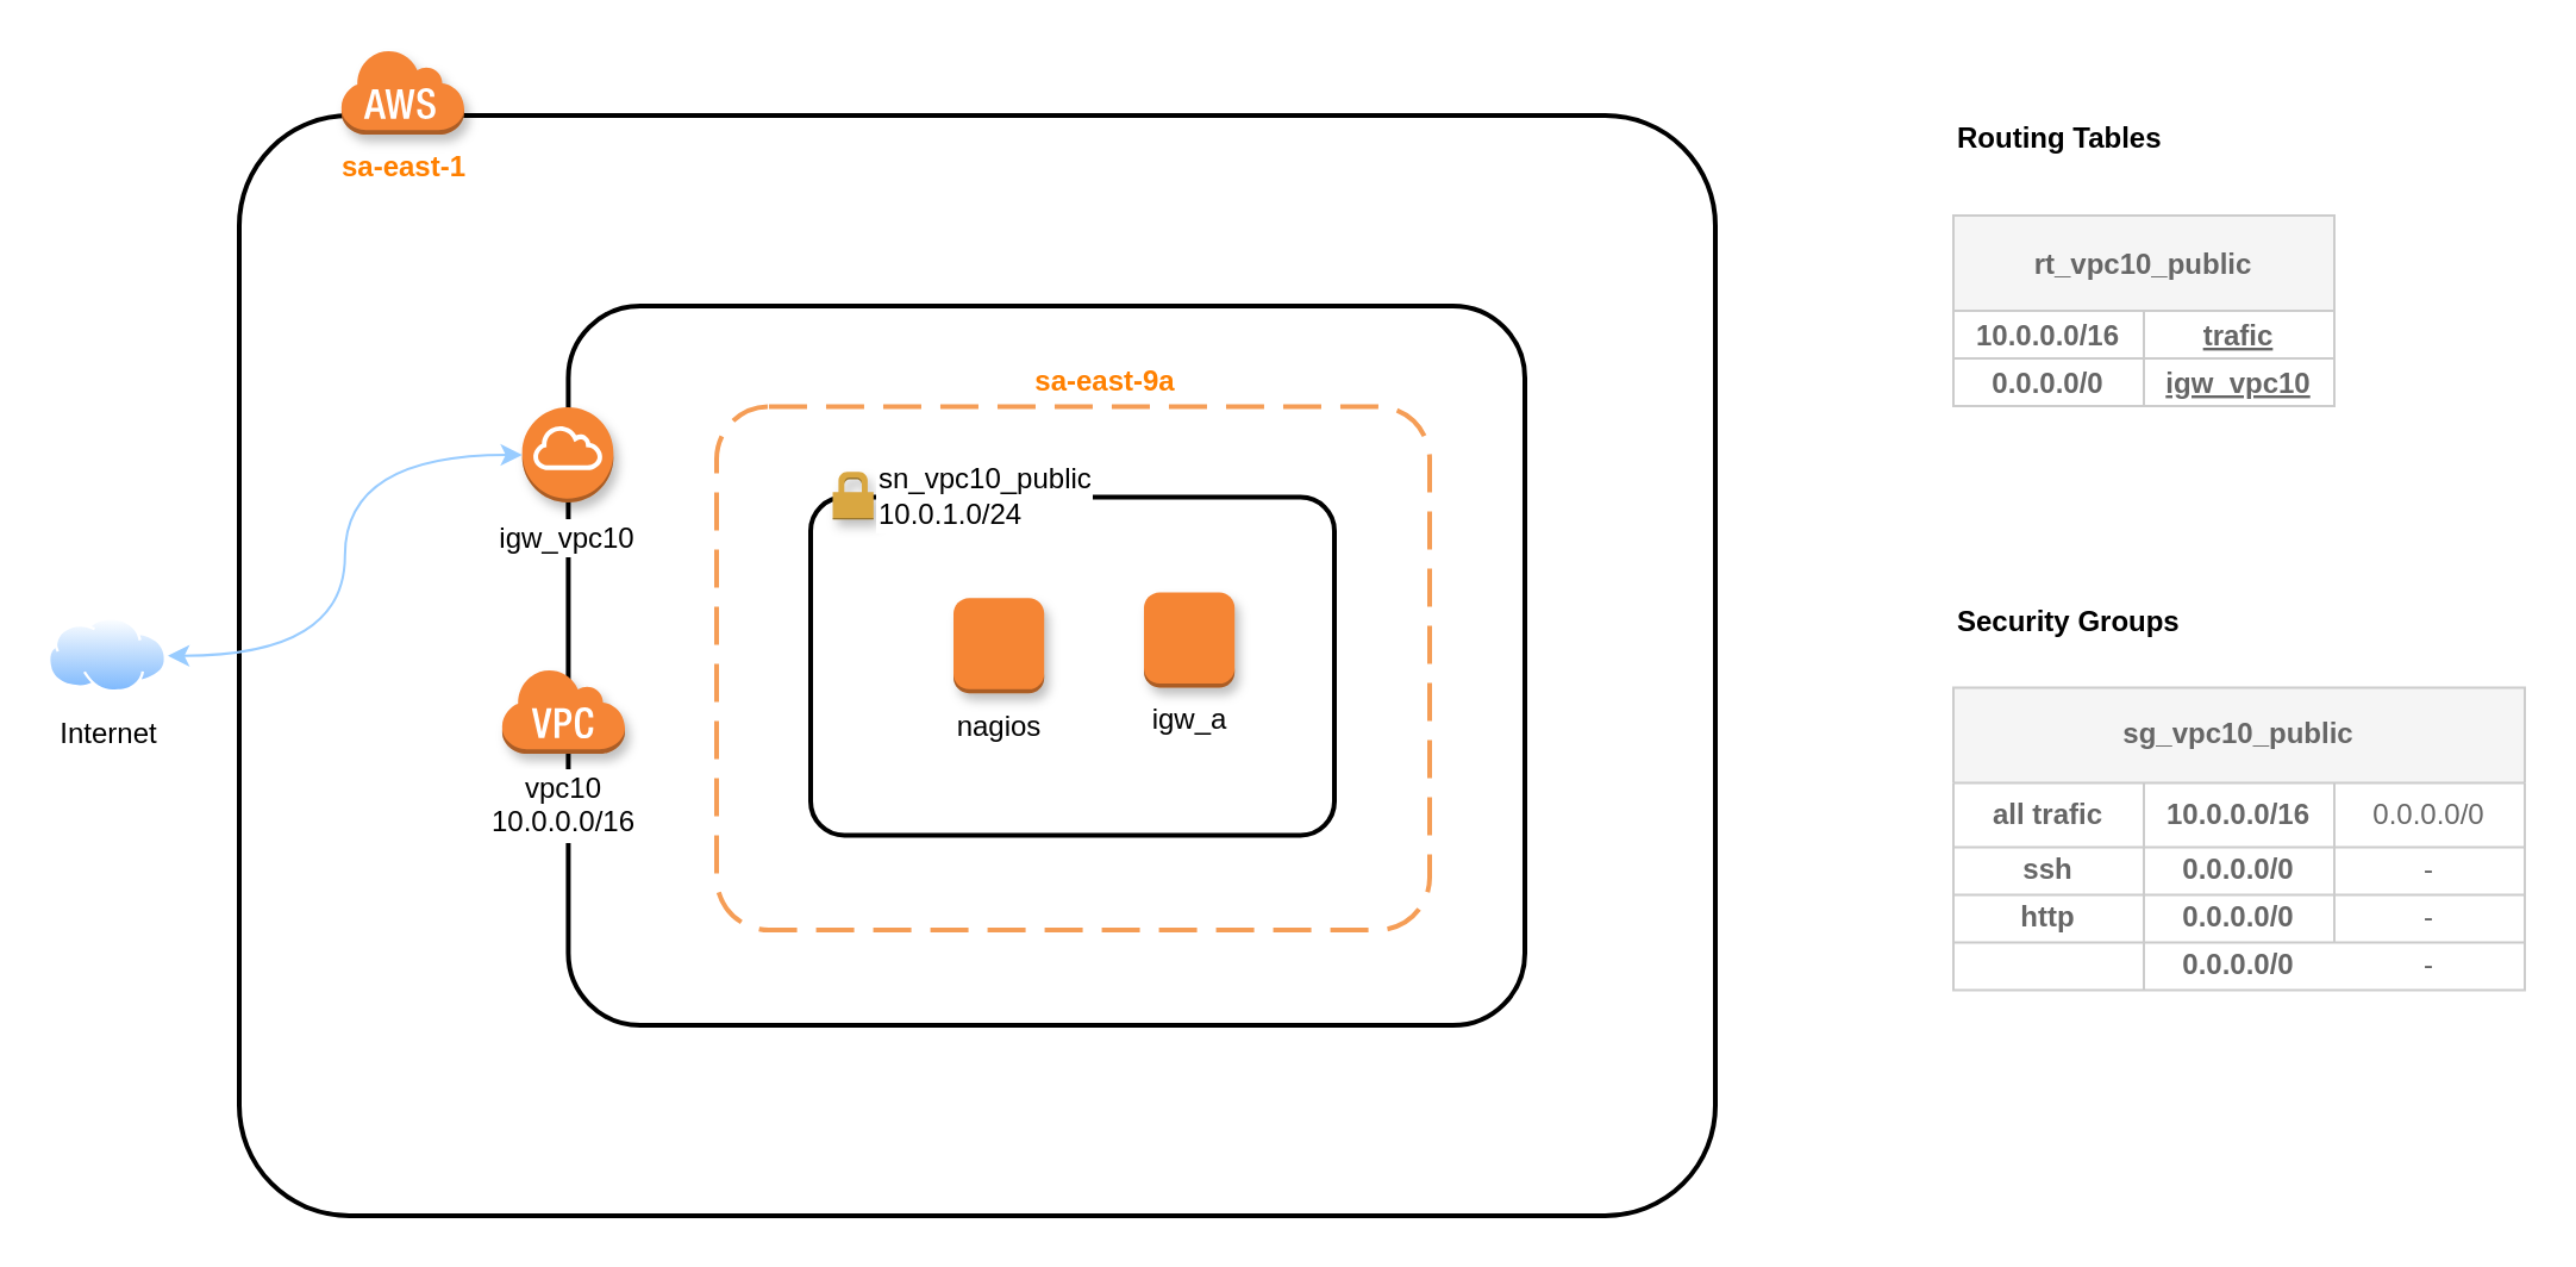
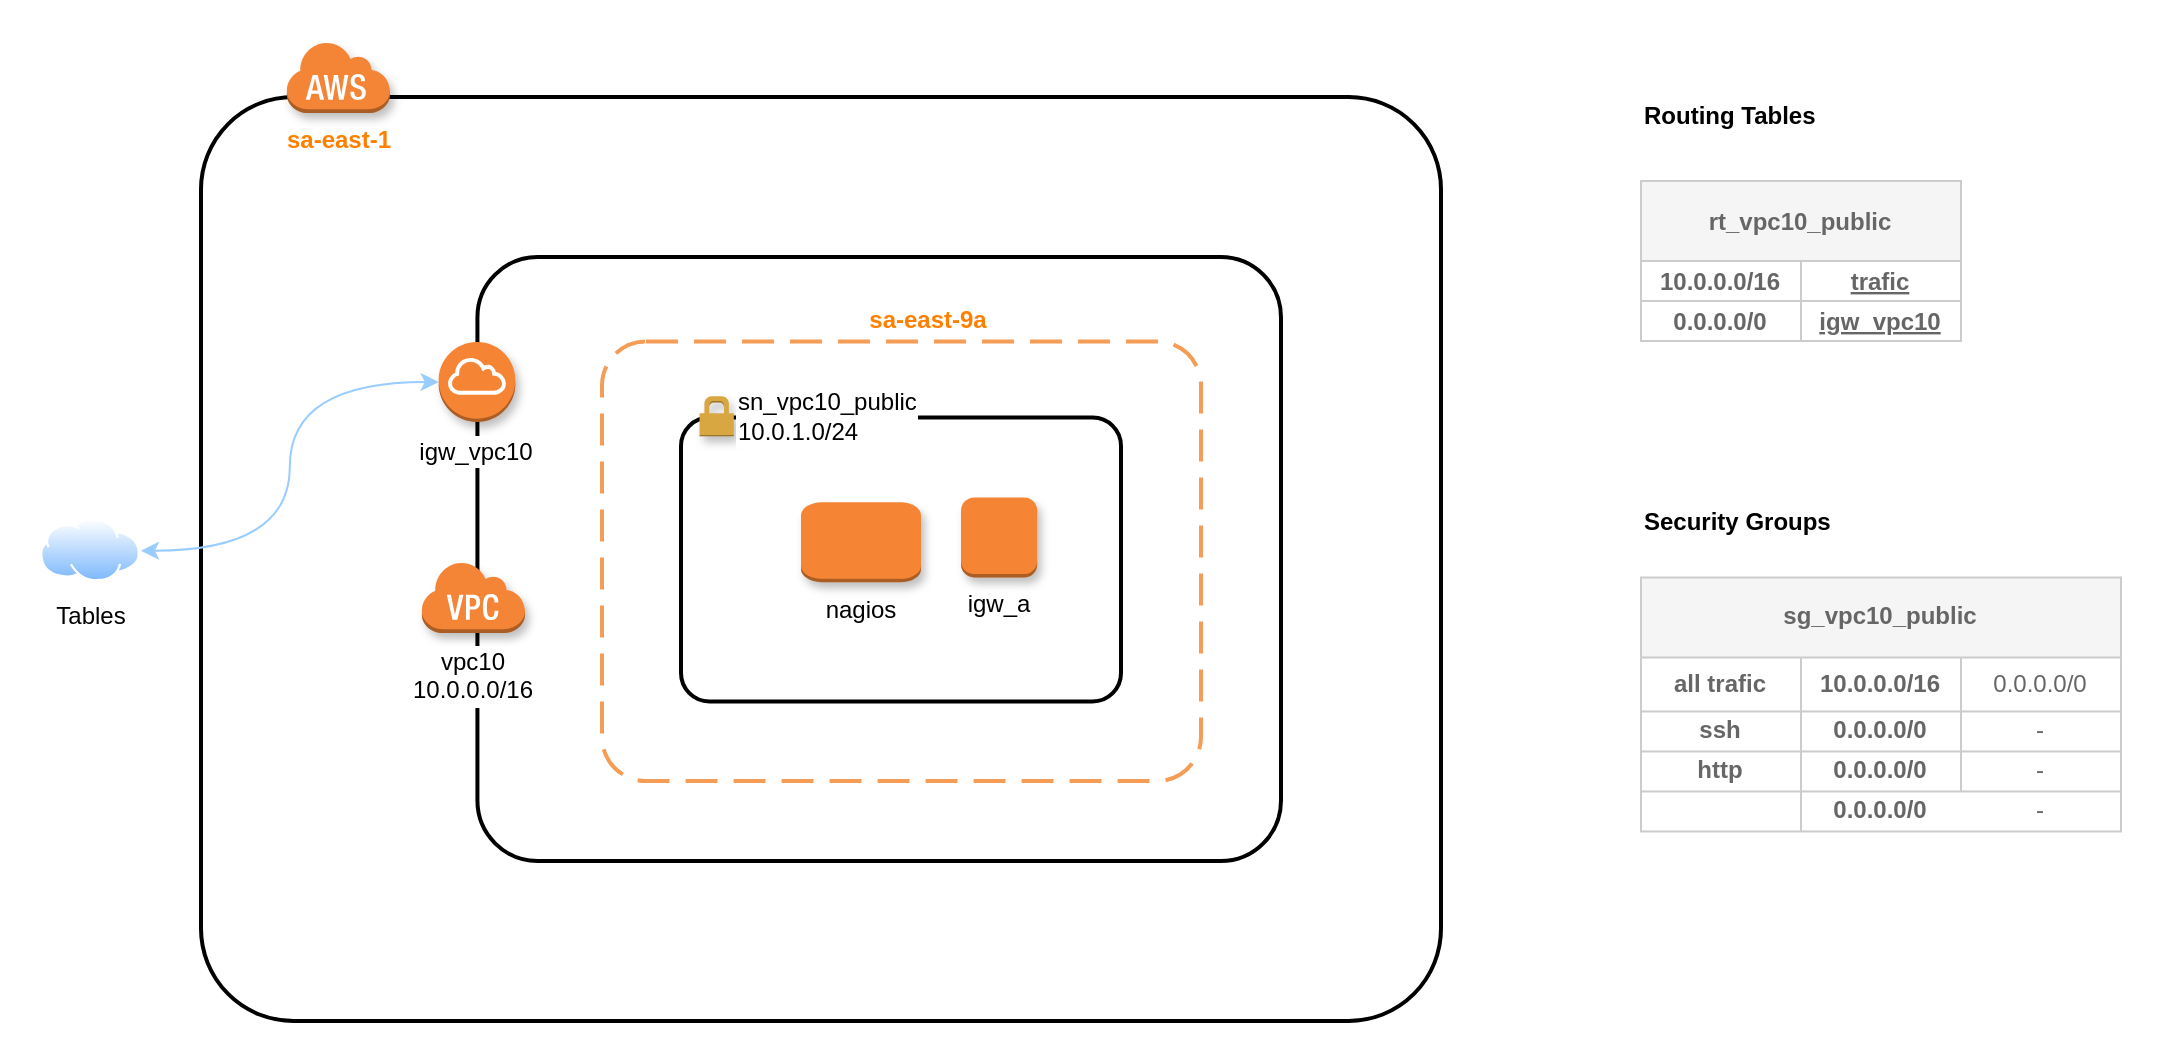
- <mxCell id="12" value="nagios" style="outlineConnect=0;dashed=0;verticalLabelPosition=bottom;verticalAlign=top;align=center;html=1;shape=mxgraph.aws3.instance;fillColor=#F58534;shadow=1;sketch=0;" parent="1" vertex="1"><mxGeometry x="400" y="250.62" width="38.1" height="40" as="geometry" /></mxCell>
+ <mxCell id="12" value="nagios" style="outlineConnect=0;dashed=0;verticalLabelPosition=bottom;verticalAlign=top;align=center;html=1;shape=mxgraph.aws3.instance;fillColor=#F58534;shadow=1;sketch=0;" parent="1" vertex="1"><mxGeometry x="400" y="250.62" width="60" height="40" as="geometry" /></mxCell>
- <mxCell id="11" value="Internet" style="aspect=fixed;perimeter=ellipsePerimeter;html=1;align=center;shadow=0;dashed=0;spacingTop=3;image;image=img/lib/active_directory/internet_cloud.svg;fontSize=12;fontColor=#000000;" parent="1" vertex="1"><mxGeometry x="20" y="259.12" width="50" height="31.5" as="geometry" /></mxCell>
+ <mxCell id="11" value="Tables" style="aspect=fixed;perimeter=ellipsePerimeter;html=1;align=center;shadow=0;dashed=0;spacingTop=3;image;image=img/lib/active_directory/internet_cloud.svg;fontSize=12;fontColor=#000000;" parent="1" vertex="1"><mxGeometry x="20" y="259.12" width="50" height="31.5" as="geometry" /></mxCell>
